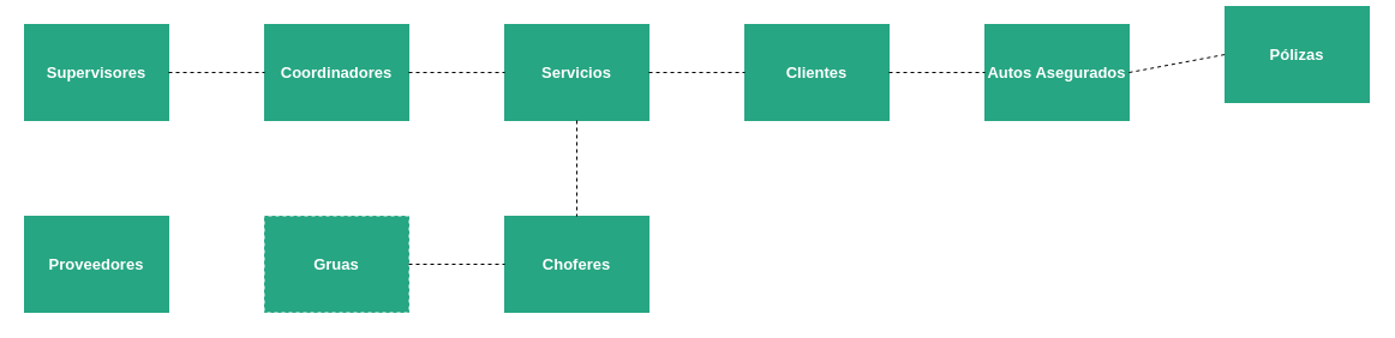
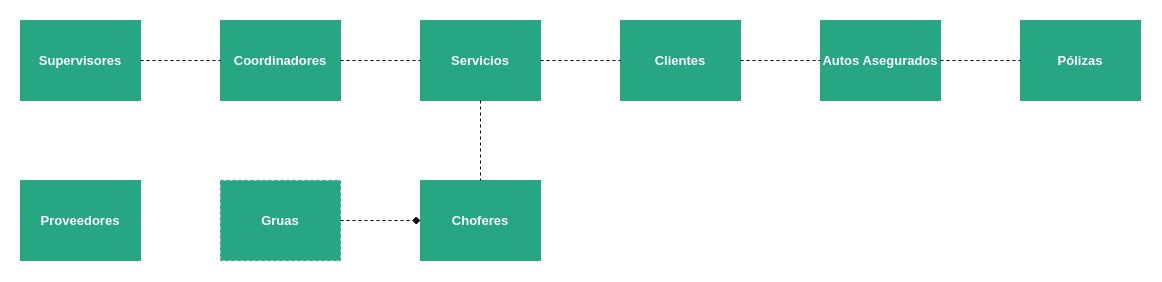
- <mxCell id="10" value="Pólizas" style="rounded=0;whiteSpace=wrap;html=1;fillColor=#26A682;strokeColor=light-dark(#26a682, #446e2c);fontStyle=1;fontSize=13;fontColor=#FFFFFF;" parent="1" vertex="1"><mxGeometry x="1020" y="5" width="120" height="80" as="geometry" /></mxCell>
+ <mxCell id="10" value="Pólizas" style="rounded=0;whiteSpace=wrap;html=1;fillColor=#26A682;strokeColor=light-dark(#26a682, #446e2c);fontStyle=1;fontSize=13;fontColor=#FFFFFF;" parent="1" vertex="1"><mxGeometry x="1020" y="20" width="120" height="80" as="geometry" /></mxCell>
- <mxCell id="11" value="" style="endArrow=none;dashed=1;html=1;rounded=0;exitX=1;exitY=0.5;exitDx=0;exitDy=0;entryX=0;entryY=0.5;entryDx=0;entryDy=0;" parent="1" source="5" target="7" edge="1"><mxGeometry width="50" height="50" relative="1" as="geometry"><mxPoint x="150" y="230" as="sourcePoint" /><mxPoint x="230" y="230" as="targetPoint" /></mxGeometry></mxCell>
+ <mxCell id="11" value="" style="endArrow=diamond;dashed=1;html=1;rounded=0;exitX=1;exitY=0.5;exitDx=0;exitDy=0;entryX=0;entryY=0.5;entryDx=0;entryDy=0;" parent="1" source="5" target="7" edge="1"><mxGeometry width="50" height="50" relative="1" as="geometry"><mxPoint x="150" y="230" as="sourcePoint" /><mxPoint x="230" y="230" as="targetPoint" /></mxGeometry></mxCell>
